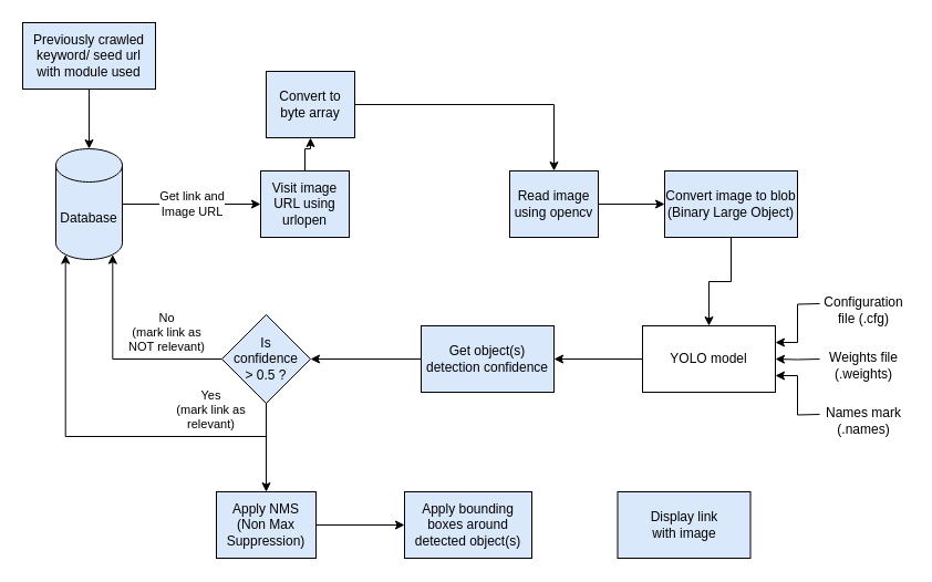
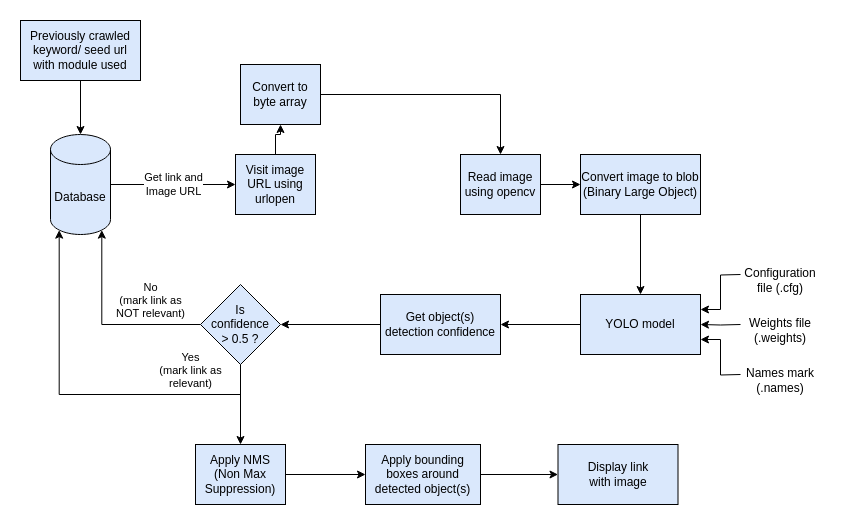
- <mxCell id="13" value="Convert image to blob (Binary Large Object)" style="whiteSpace=wrap;html=1;fillColor=#dae8fc;fontColor=#000000;" parent="1" vertex="1"><mxGeometry x="600" y="154" width="120" height="60" as="geometry" /></mxCell>
+ <mxCell id="13" value="Convert image to blob (Binary Large Object)" style="whiteSpace=wrap;html=1;fillColor=#dae8fc;fontColor=#000000;" parent="1" vertex="1"><mxGeometry x="580" y="154" width="120" height="60" as="geometry" /></mxCell>
- <mxCell id="15" value="YOLO model" style="whiteSpace=wrap;html=1;fillColor=#ffffff;fontColor=#000000;" parent="1" vertex="1"><mxGeometry x="580" y="294" width="120" height="60" as="geometry" /></mxCell>
+ <mxCell id="15" value="YOLO model" style="whiteSpace=wrap;html=1;fillColor=#dae8fc;fontColor=#000000;" parent="1" vertex="1"><mxGeometry x="580" y="294" width="120" height="60" as="geometry" /></mxCell>
+ <mxCell id="30" value="" style="edgeStyle=orthogonalEdgeStyle;rounded=0;orthogonalLoop=1;jettySize=auto;html=1;fontColor=#000000;" parent="1" source="31" target="32" edge="1"><mxGeometry relative="1" as="geometry" /></mxCell>
